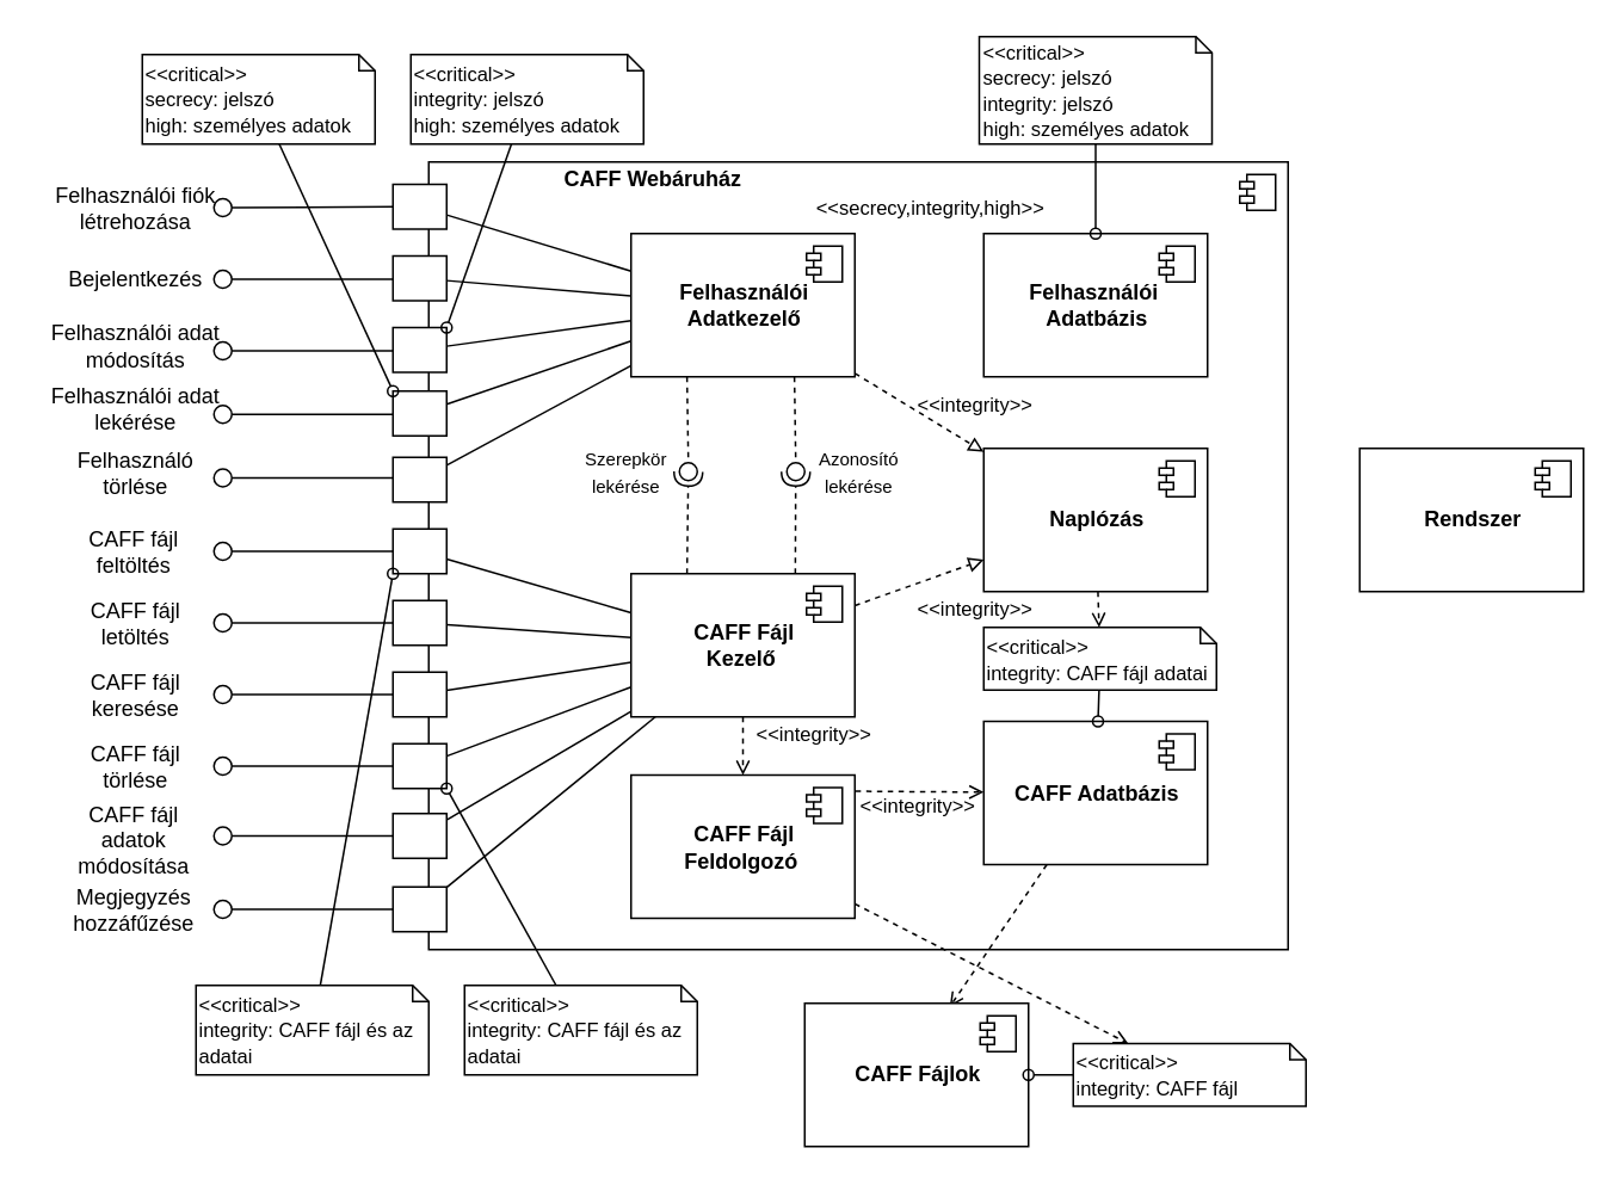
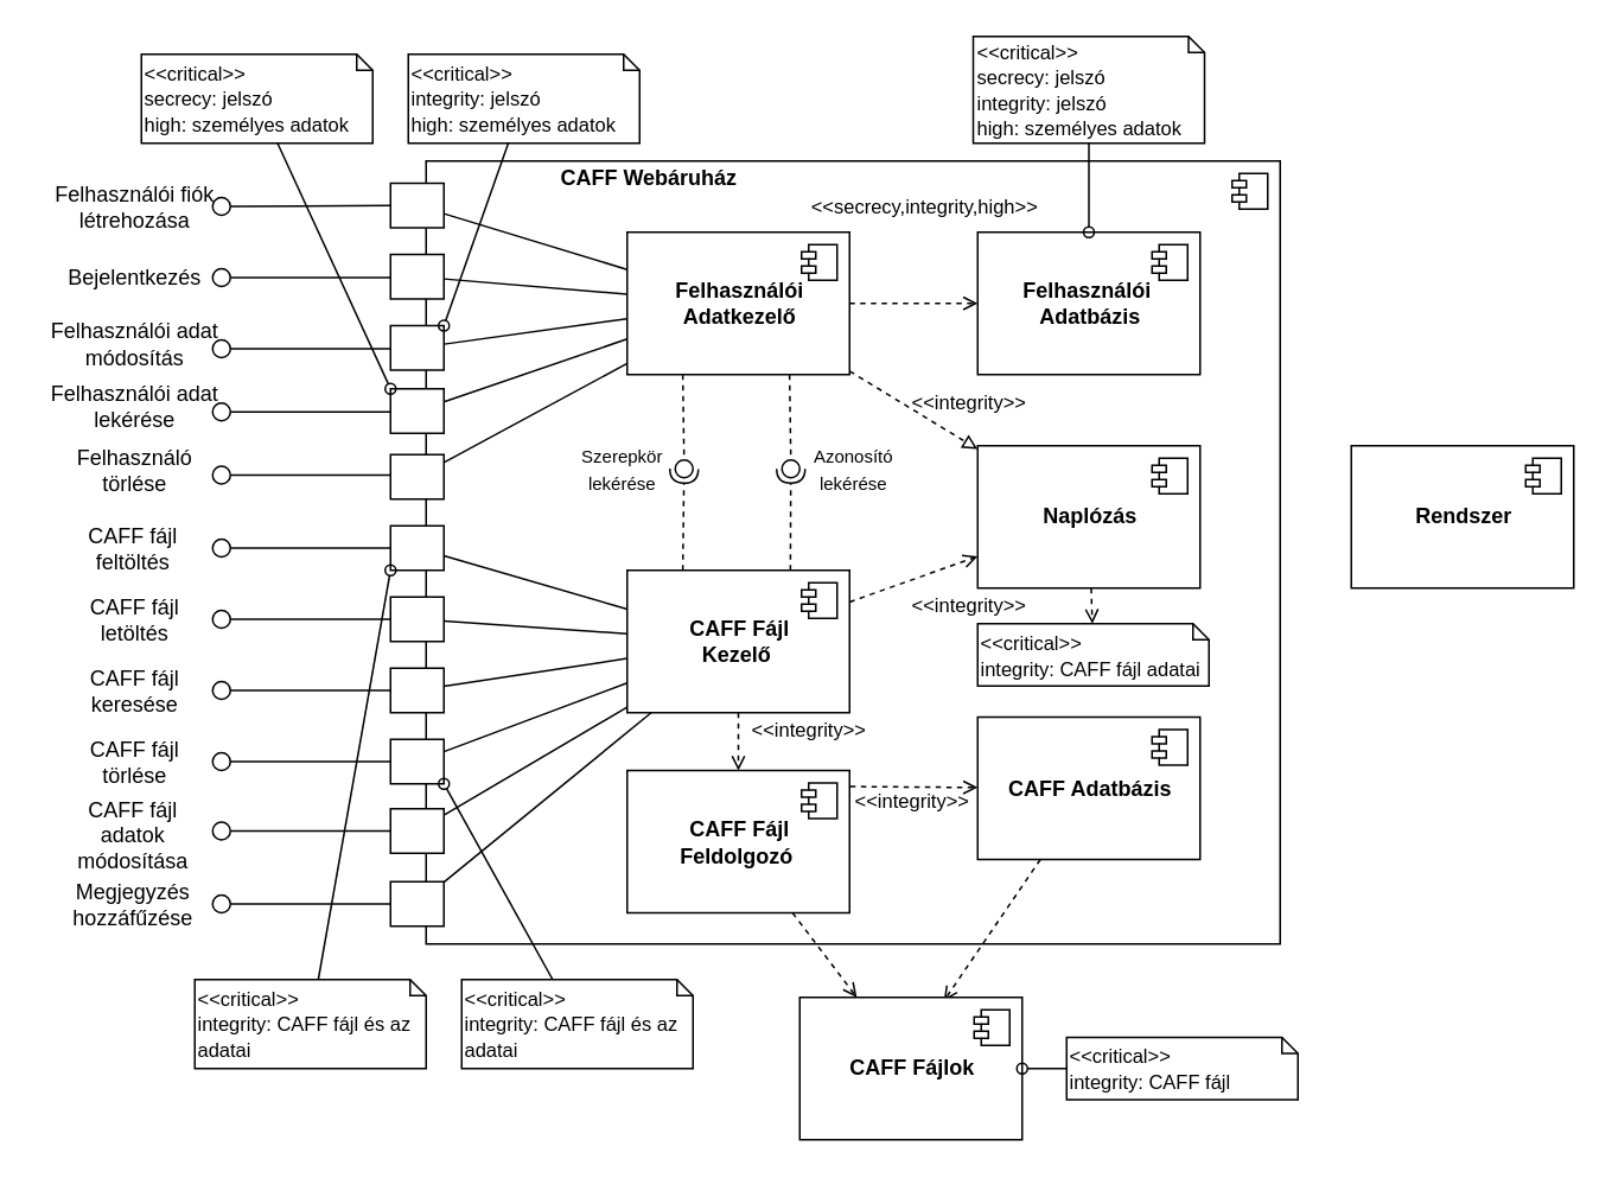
+ <mxCell id="11" style="edgeStyle=none;rounded=0;orthogonalLoop=1;jettySize=auto;html=1;dashed=1;endArrow=open;endFill=0;" parent="1" source="12" target="24" edge="1"><mxGeometry relative="1" as="geometry" /></mxCell>
- <mxCell id="5" style="edgeStyle=none;rounded=0;orthogonalLoop=1;jettySize=auto;html=1;dashed=1;endArrow=block;endFill=0;" parent="1" source="8" target="22" edge="1"><mxGeometry relative="1" as="geometry" /></mxCell>
+ <mxCell id="5" style="edgeStyle=none;rounded=0;orthogonalLoop=1;jettySize=auto;html=1;dashed=1;endArrow=open;endFill=0;" parent="1" source="8" target="22" edge="1"><mxGeometry relative="1" as="geometry" /></mxCell>
- <mxCell id="109" style="edgeStyle=none;rounded=0;orthogonalLoop=1;jettySize=auto;html=1;endArrow=oval;endFill=0;" edge="1" parent="1" source="110" target="15"><mxGeometry relative="1" as="geometry" /></mxCell>
- <mxCell id="4" style="rounded=0;orthogonalLoop=1;jettySize=auto;html=1;dashed=1;endArrow=open;endFill=0;" parent="1" source="84" target="108" edge="1"><mxGeometry relative="1" as="geometry" /></mxCell>
+ <mxCell id="4" style="rounded=0;orthogonalLoop=1;jettySize=auto;html=1;dashed=1;endArrow=open;endFill=0;" parent="1" source="84" target="17" edge="1"><mxGeometry relative="1" as="geometry" /></mxCell>
